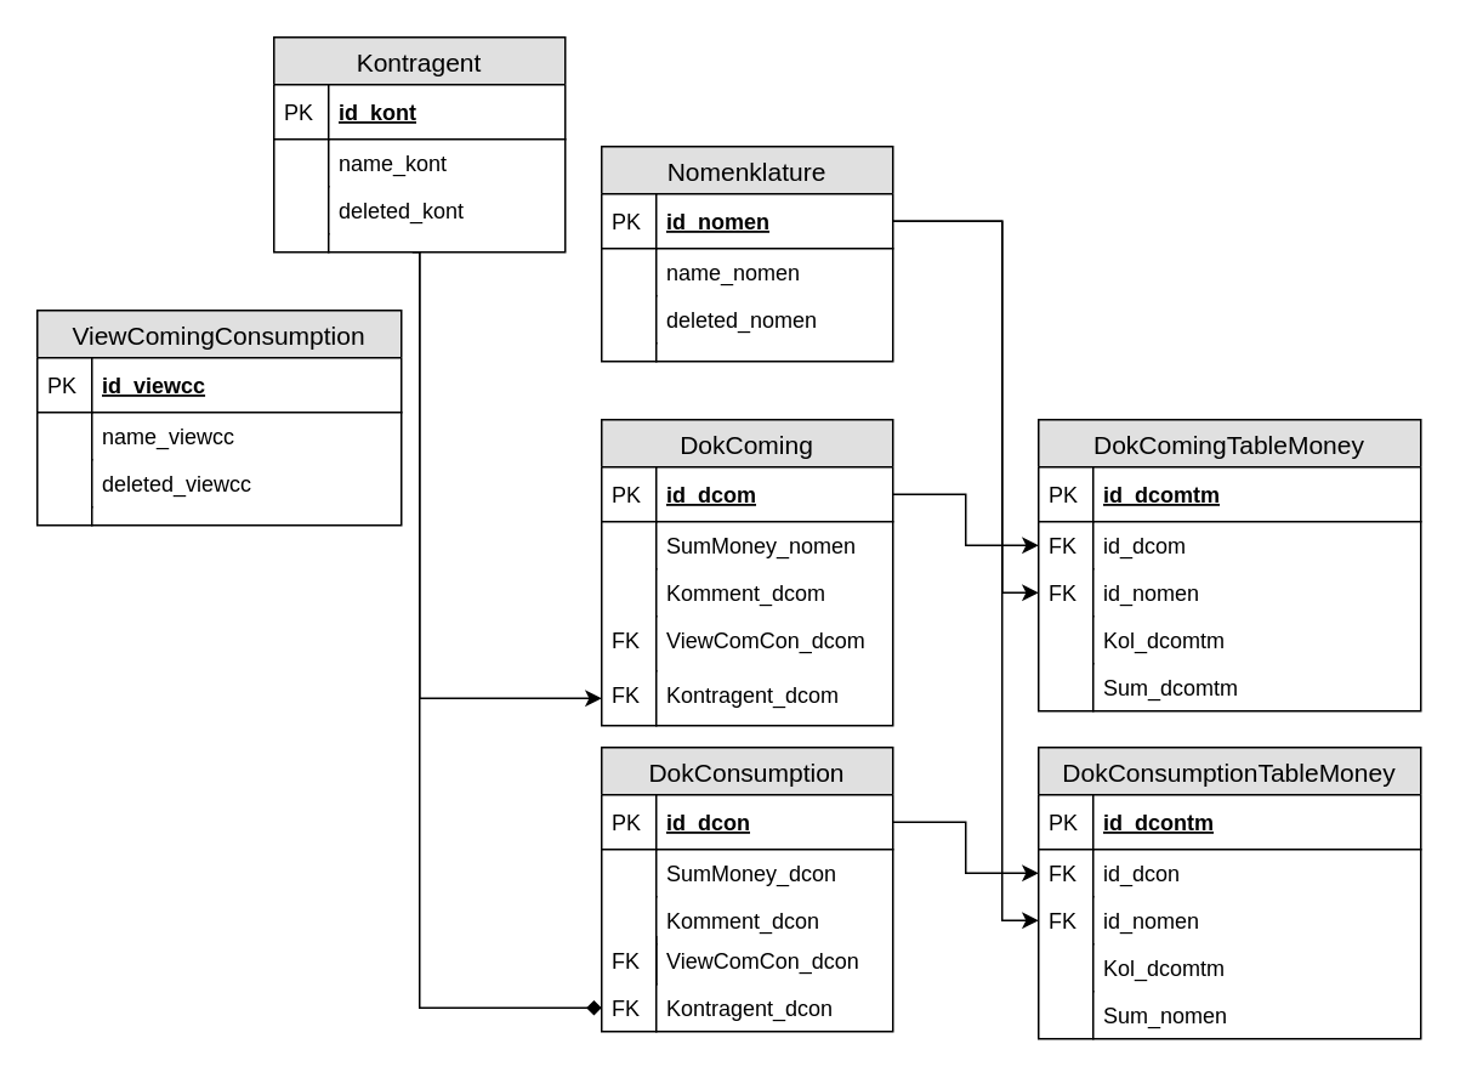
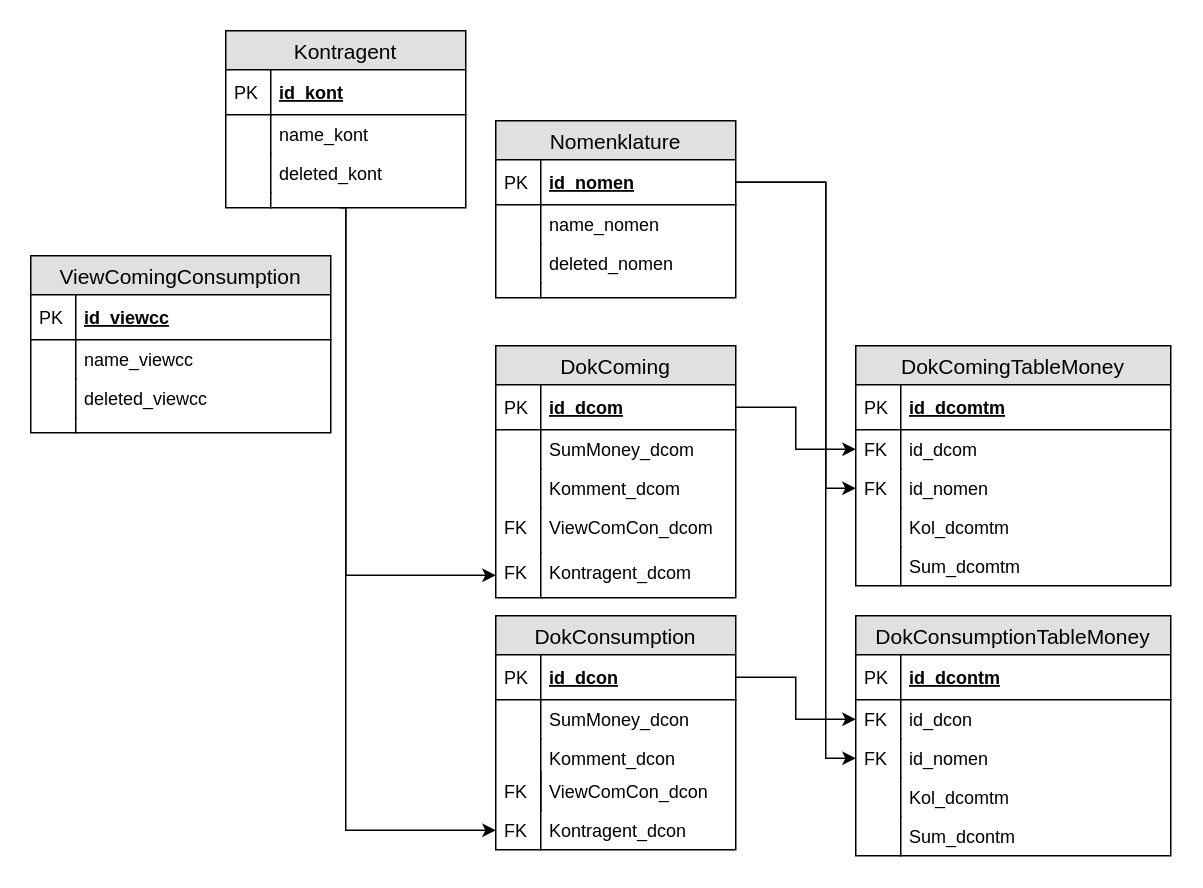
- <mxCell id="33" value="SumMoney_nomen" style="shape=partialRectangle;top=0;left=0;right=0;bottom=0;align=left;verticalAlign=top;fillColor=none;spacingLeft=34;spacingRight=4;overflow=hidden;rotatable=0;points=[[0,0.5],[1,0.5]];portConstraint=eastwest;dropTarget=0;fontSize=12;" parent="30" vertex="1"><mxGeometry y="56" width="160" height="26" as="geometry" /></mxCell>
+ <mxCell id="33" value="SumMoney_dcom" style="shape=partialRectangle;top=0;left=0;right=0;bottom=0;align=left;verticalAlign=top;fillColor=none;spacingLeft=34;spacingRight=4;overflow=hidden;rotatable=0;points=[[0,0.5],[1,0.5]];portConstraint=eastwest;dropTarget=0;fontSize=12;" parent="30" vertex="1"><mxGeometry y="56" width="160" height="26" as="geometry" /></mxCell>
- <mxCell id="2" style="edgeStyle=orthogonalEdgeStyle;rounded=0;orthogonalLoop=1;jettySize=auto;html=1;endArrow=diamond;" parent="1" source="3" target="63" edge="1"><mxGeometry relative="1" as="geometry" /></mxCell>
+ <mxCell id="2" style="edgeStyle=orthogonalEdgeStyle;rounded=0;orthogonalLoop=1;jettySize=auto;html=1;" parent="1" source="3" target="63" edge="1"><mxGeometry relative="1" as="geometry" /></mxCell>
- <mxCell id="74" value="Sum_nomen" style="shape=partialRectangle;top=0;left=0;right=0;bottom=0;align=left;verticalAlign=top;fillColor=none;spacingLeft=34;spacingRight=4;overflow=hidden;rotatable=0;points=[[0,0.5],[1,0.5]];portConstraint=eastwest;dropTarget=0;fontSize=12;" parent="65" vertex="1"><mxGeometry y="134" width="210" height="26" as="geometry" /></mxCell>
+ <mxCell id="74" value="Sum_dcontm" style="shape=partialRectangle;top=0;left=0;right=0;bottom=0;align=left;verticalAlign=top;fillColor=none;spacingLeft=34;spacingRight=4;overflow=hidden;rotatable=0;points=[[0,0.5],[1,0.5]];portConstraint=eastwest;dropTarget=0;fontSize=12;" parent="65" vertex="1"><mxGeometry y="134" width="210" height="26" as="geometry" /></mxCell>
